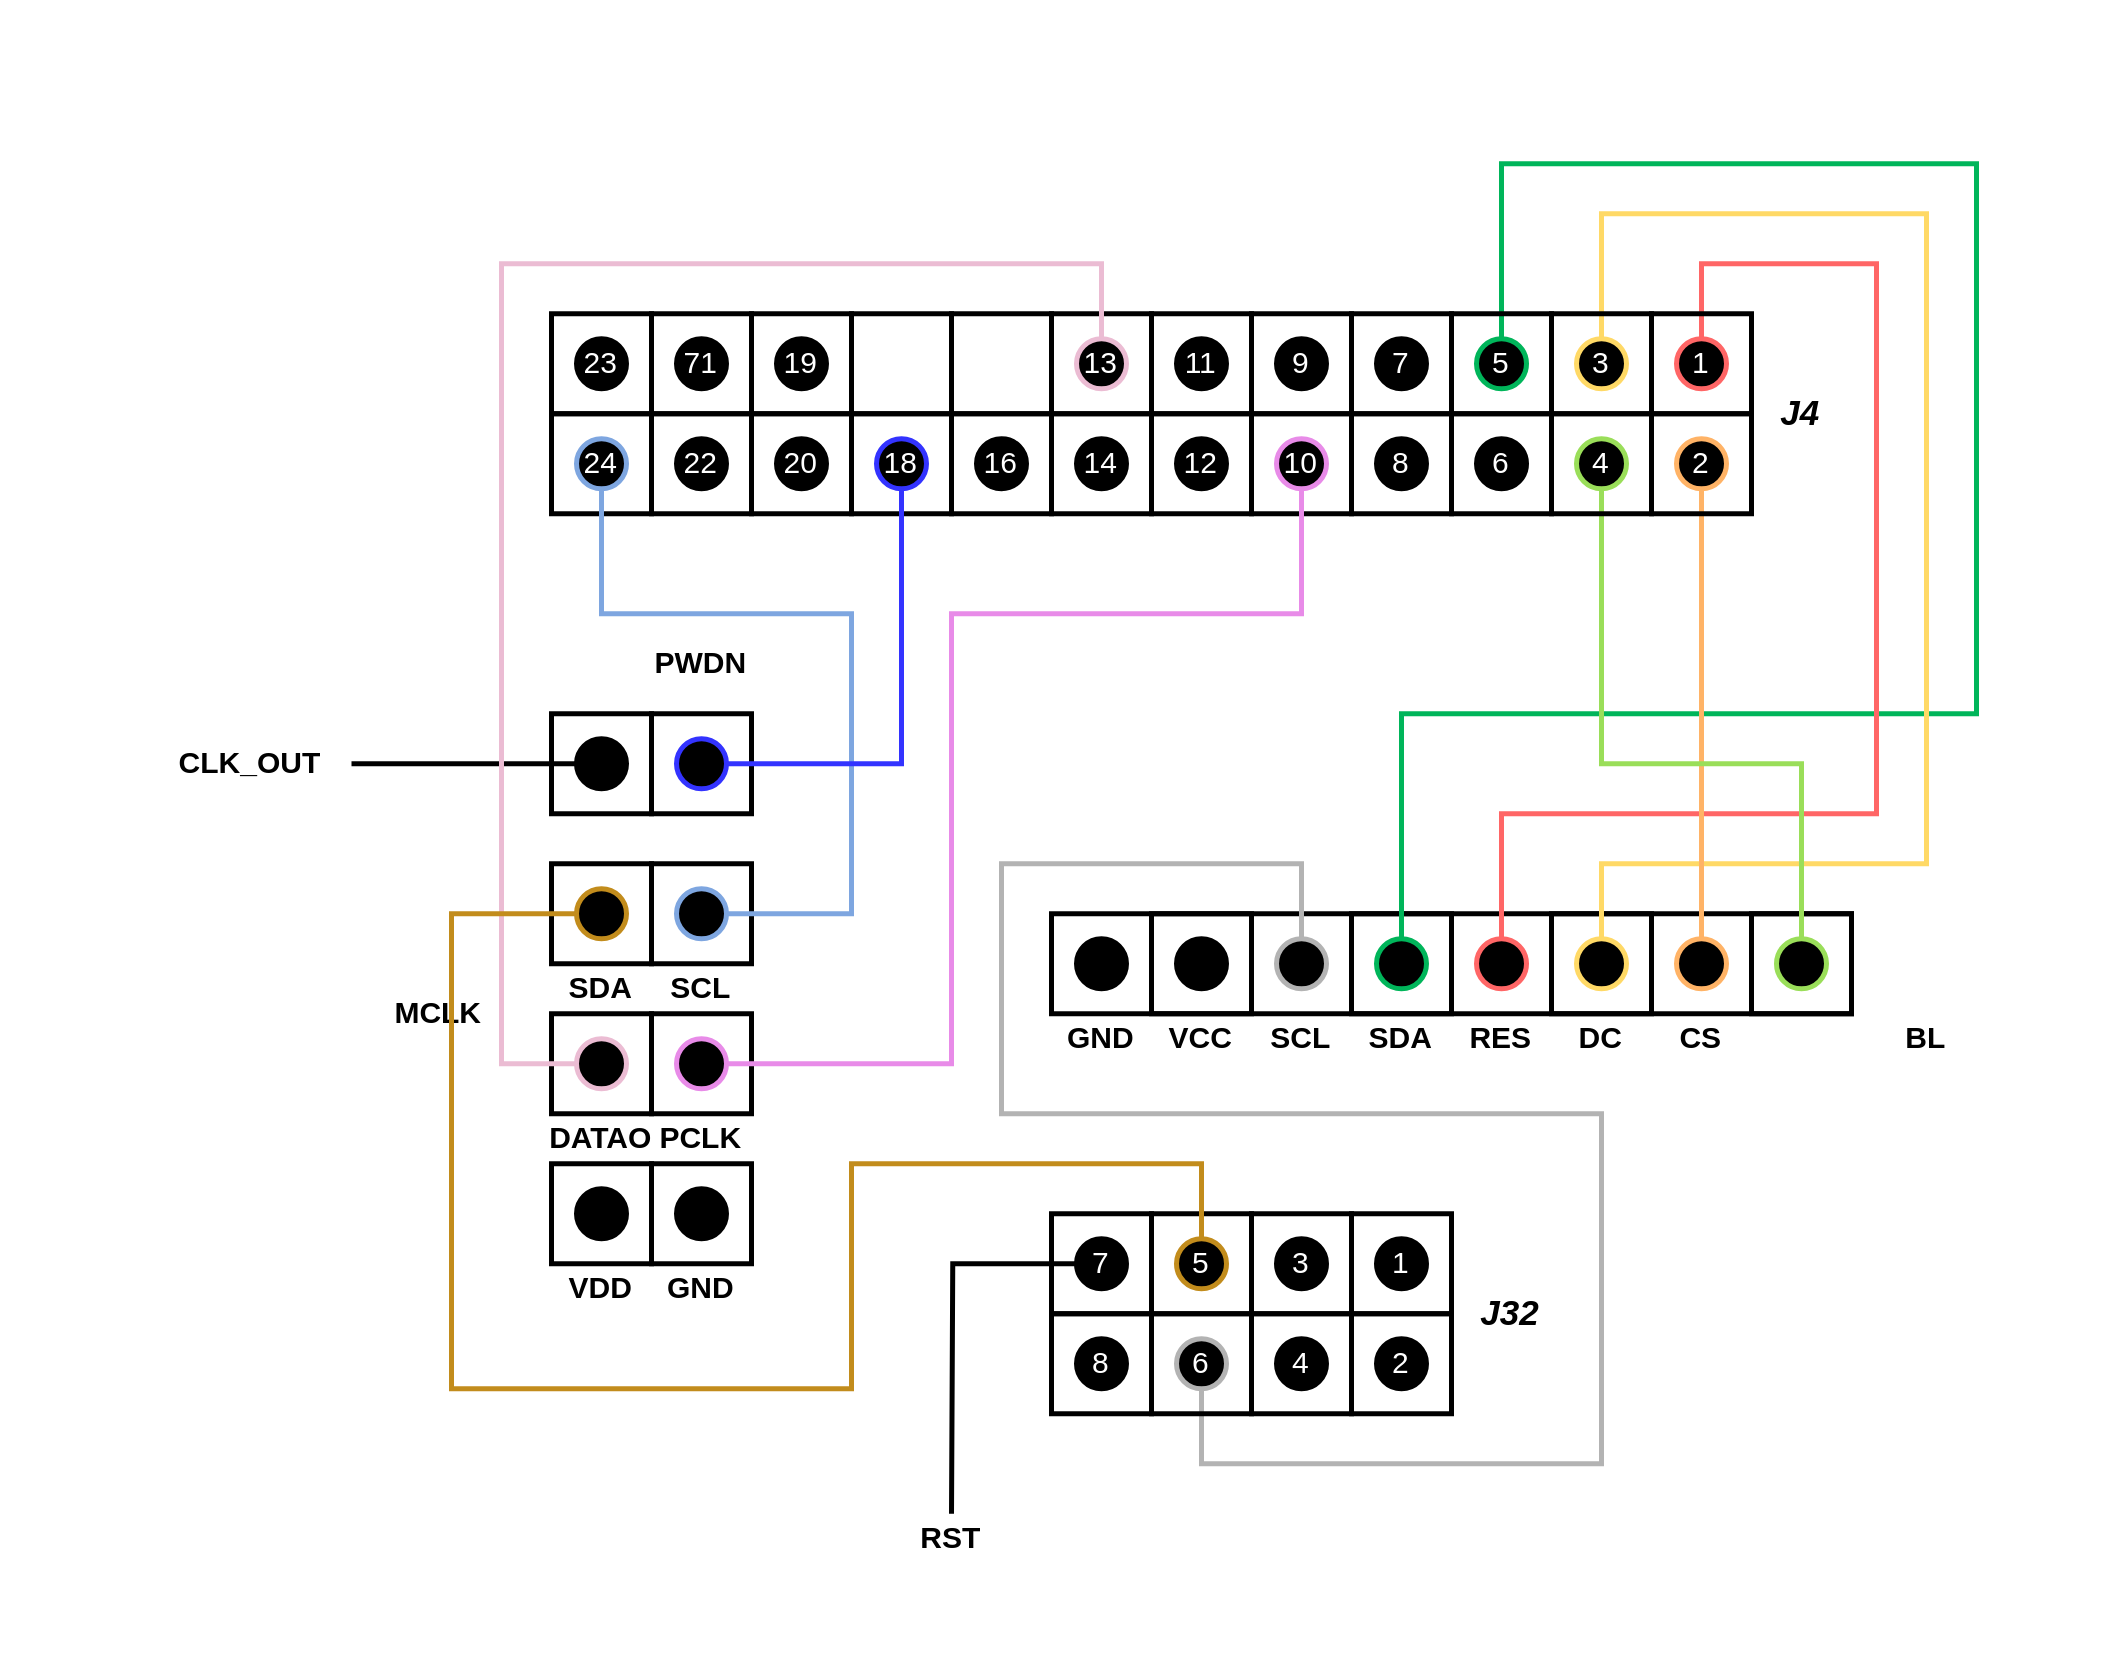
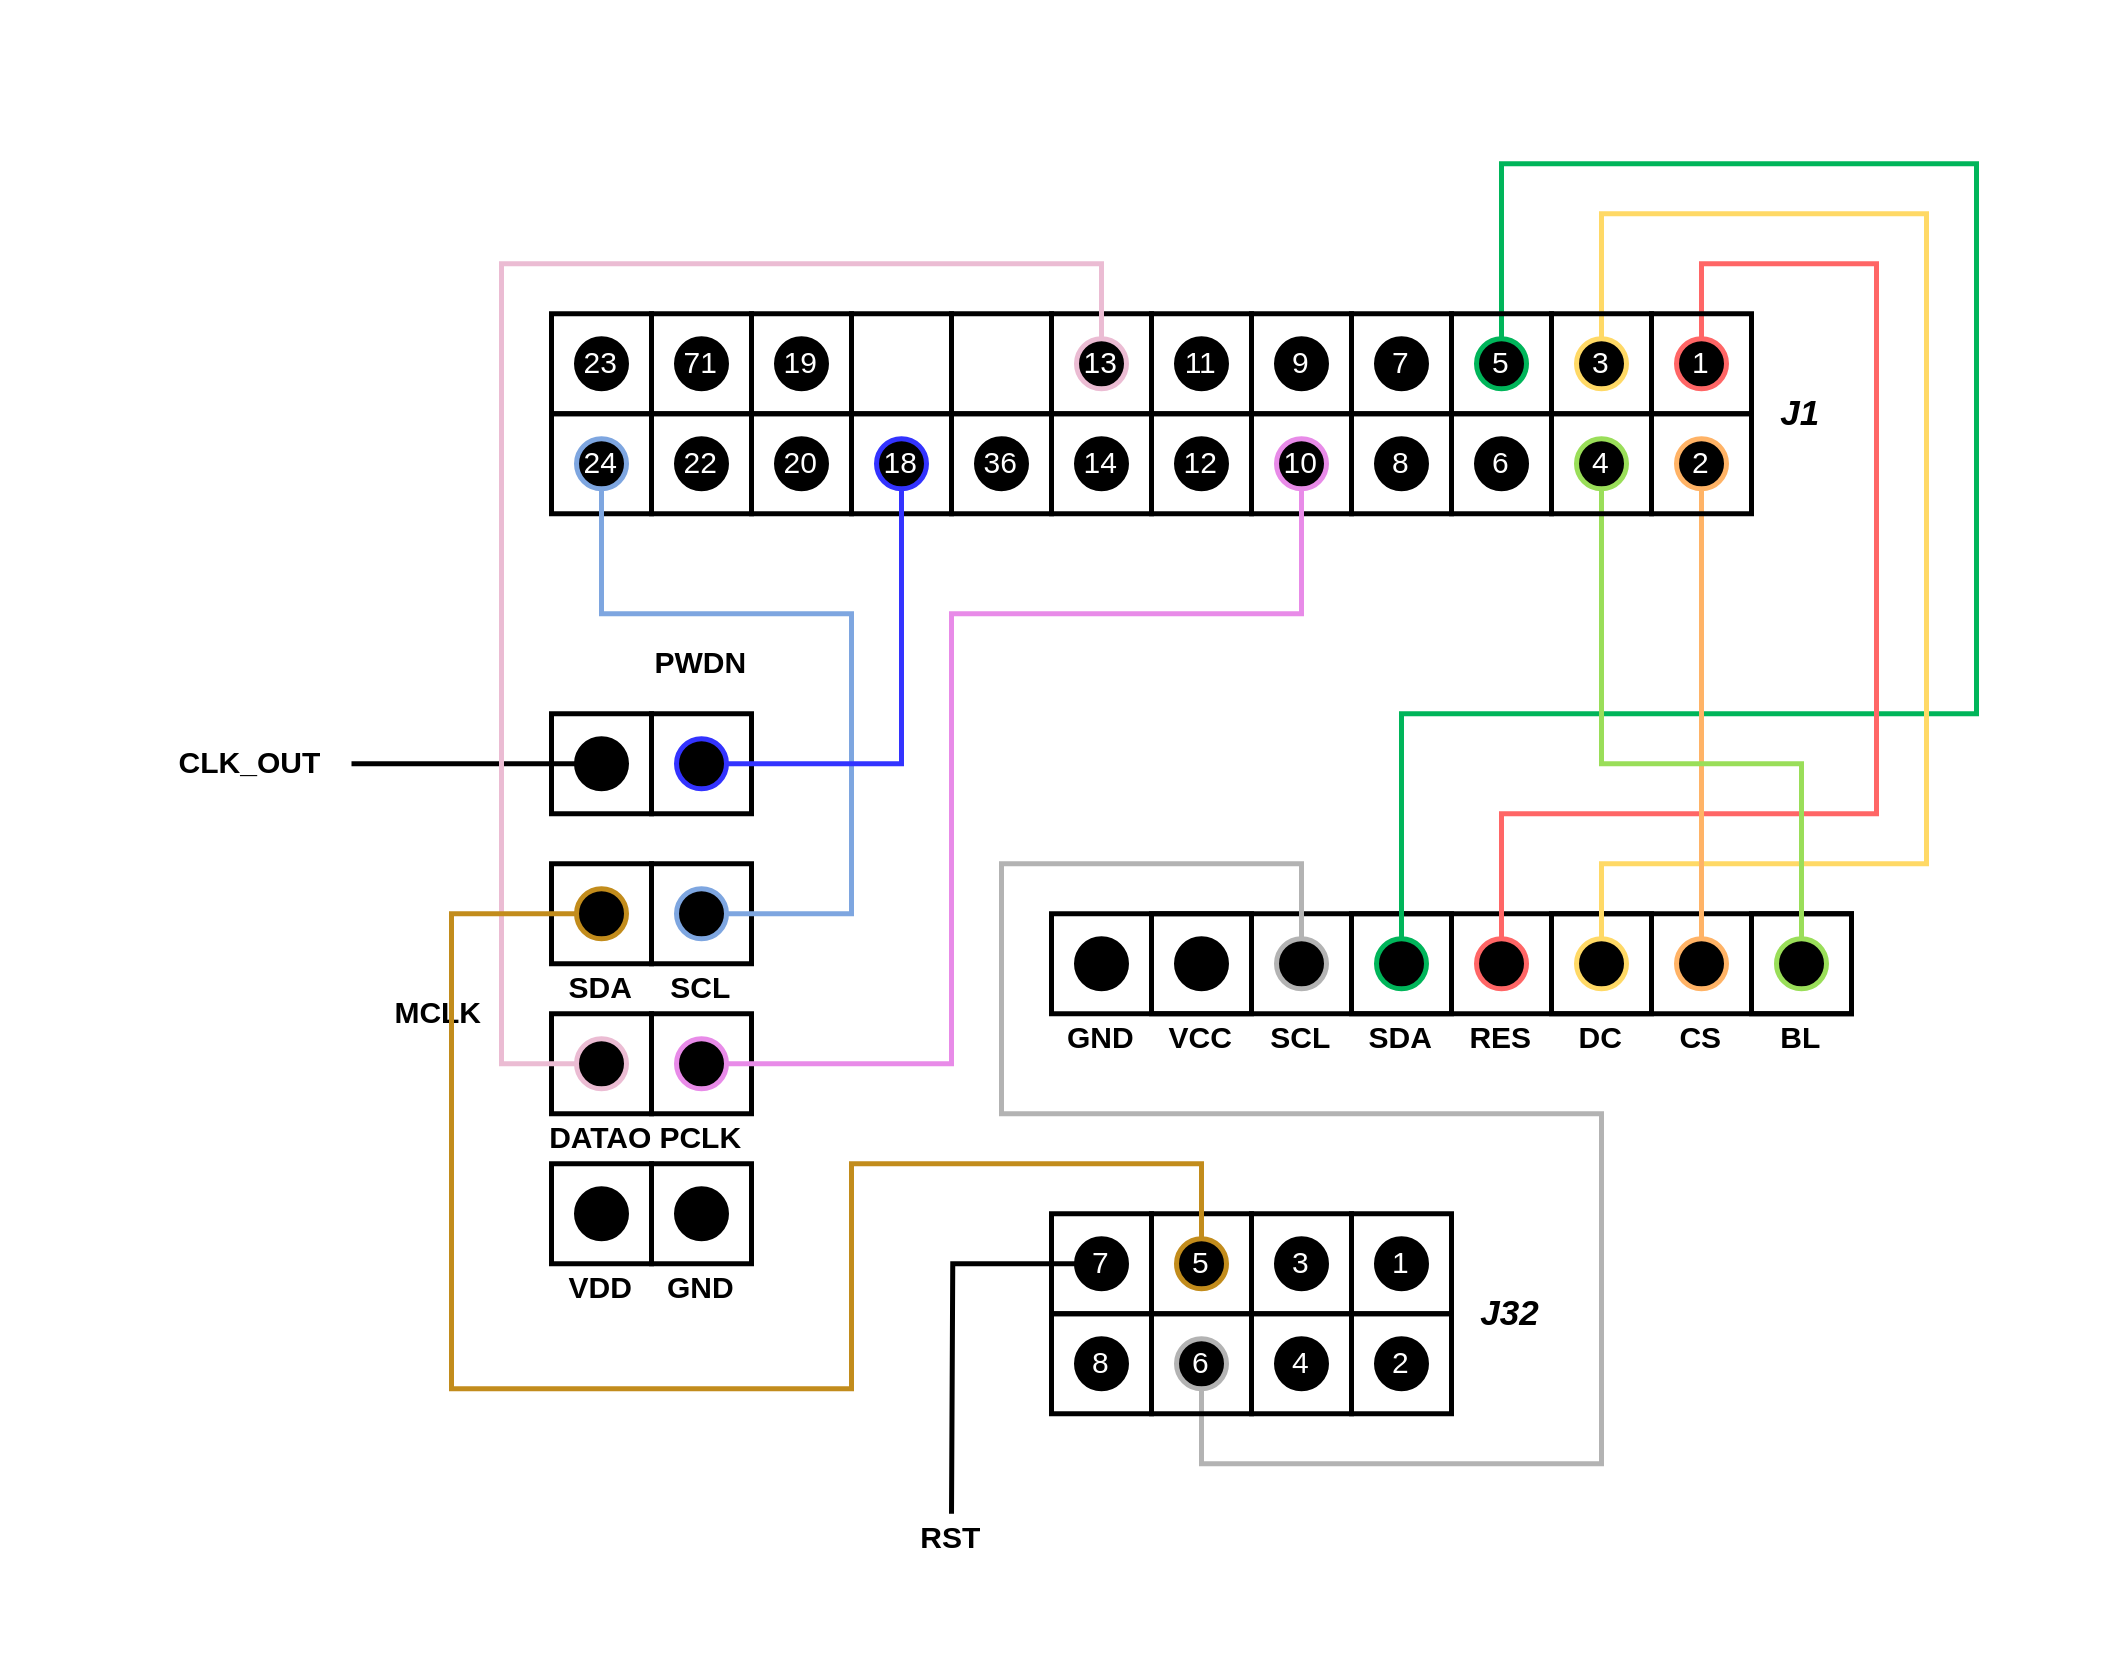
- <mxCell id="81" value="&lt;i&gt;&lt;font style=&quot;font-size: 14px;&quot;&gt;J4&lt;/font&gt;&lt;/i&gt;" style="text;html=1;align=left;verticalAlign=middle;whiteSpace=wrap;rounded=0;fontSize=12;fontStyle=1" parent="1" vertex="1"><mxGeometry x="710" y="155" width="40" height="20" as="geometry" /></mxCell>
+ <mxCell id="81" value="&lt;i&gt;&lt;font style=&quot;font-size: 14px;&quot;&gt;J1&lt;/font&gt;&lt;/i&gt;" style="text;html=1;align=left;verticalAlign=middle;whiteSpace=wrap;rounded=0;fontSize=12;fontStyle=1" parent="1" vertex="1"><mxGeometry x="710" y="155" width="40" height="20" as="geometry" /></mxCell>
- <mxCell id="110" value="&lt;font style=&quot;color: rgb(255, 255, 255);&quot;&gt;16&lt;/font&gt;" style="ellipse;whiteSpace=wrap;html=1;aspect=fixed;strokeWidth=2;fillColor=#000000;direction=south;container=0;" parent="108" vertex="1"><mxGeometry x="10" y="10" width="20" height="20" as="geometry" /></mxCell>
+ <mxCell id="110" value="&lt;font style=&quot;color: rgb(255, 255, 255);&quot;&gt;36&lt;/font&gt;" style="ellipse;whiteSpace=wrap;html=1;aspect=fixed;strokeWidth=2;fillColor=#000000;direction=south;container=0;" parent="108" vertex="1"><mxGeometry x="10" y="10" width="20" height="20" as="geometry" /></mxCell>
- <mxCell id="28" value="BL" style="text;html=1;align=center;verticalAlign=middle;whiteSpace=wrap;rounded=0;fontSize=12;fontStyle=1" parent="1" vertex="1"><mxGeometry x="750" y="405" width="40" height="20" as="geometry" /></mxCell>
+ <mxCell id="28" value="BL" style="text;html=1;align=center;verticalAlign=middle;whiteSpace=wrap;rounded=0;fontSize=12;fontStyle=1" parent="1" vertex="1"><mxGeometry x="700" y="405" width="40" height="20" as="geometry" /></mxCell>
